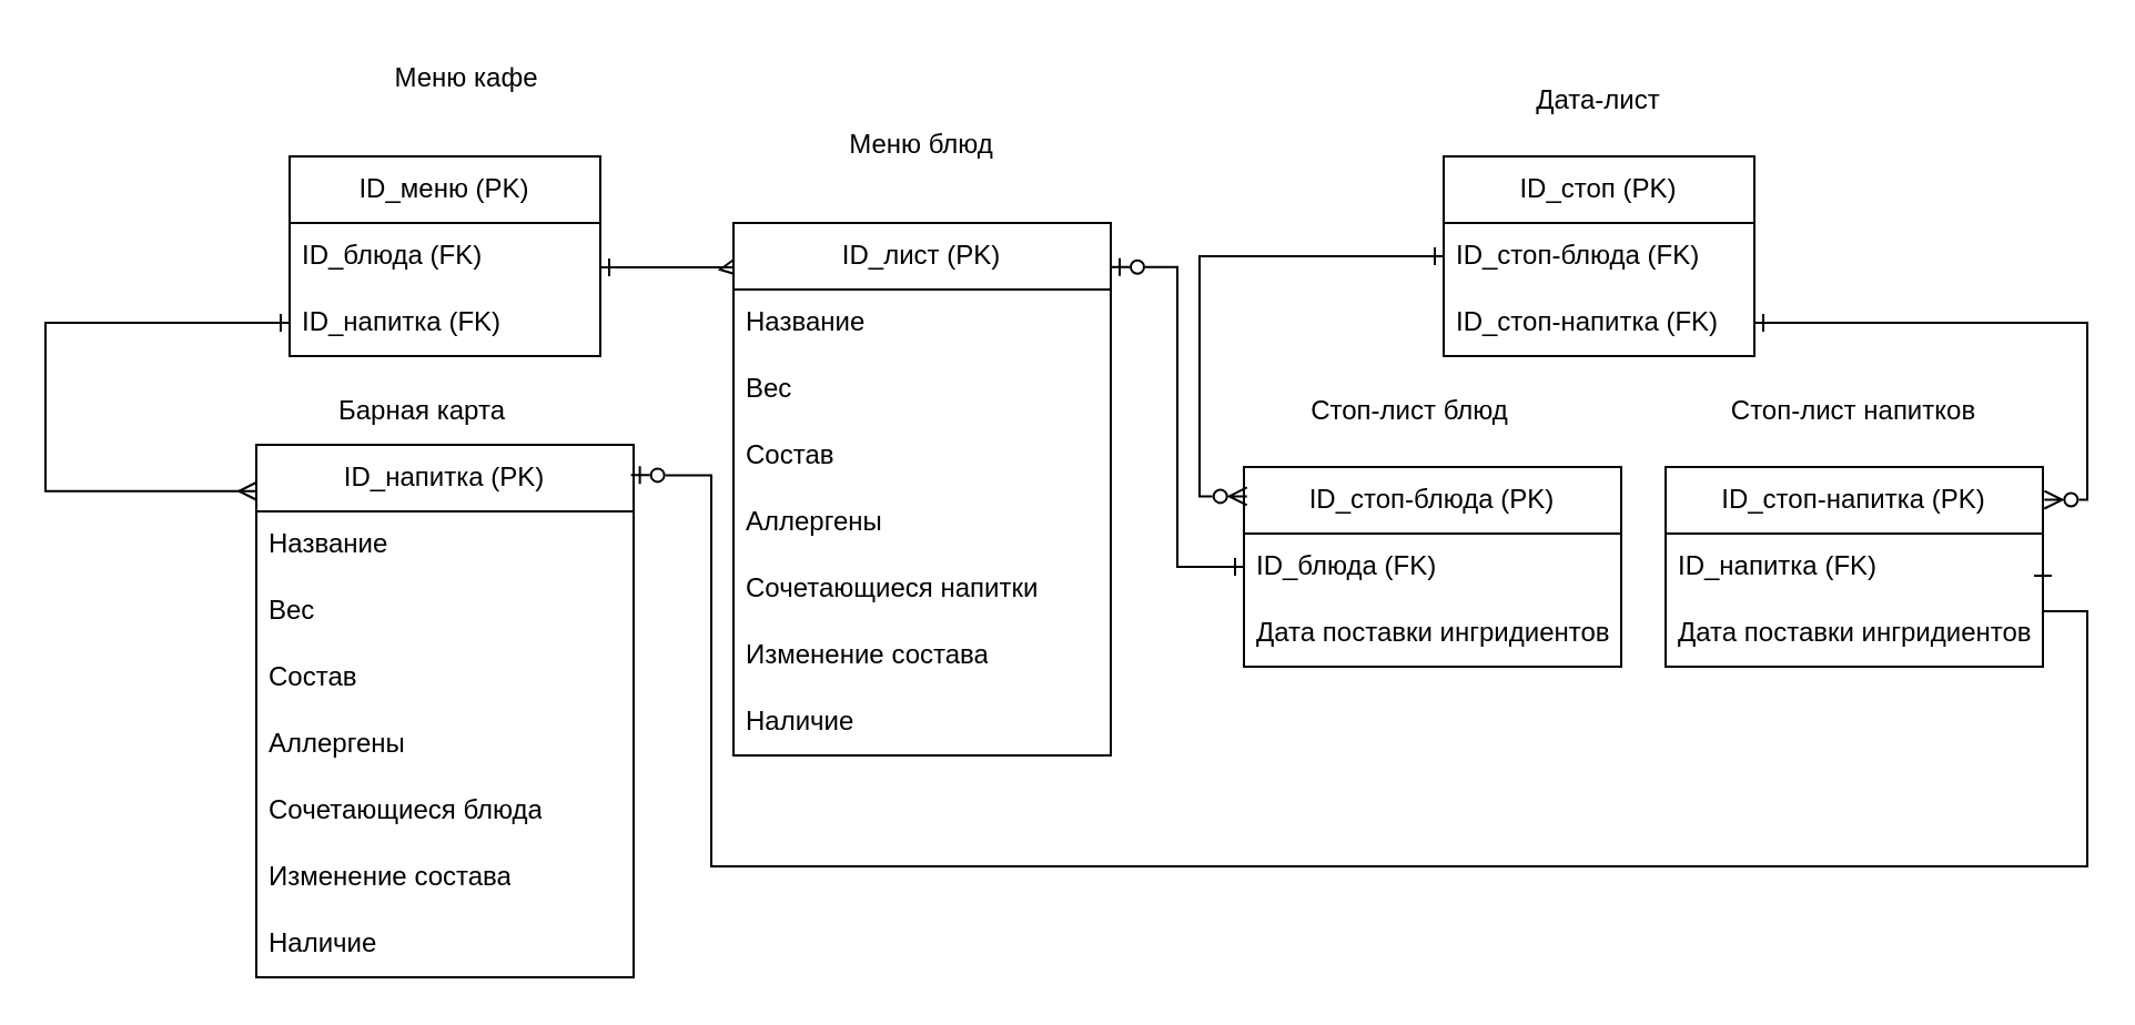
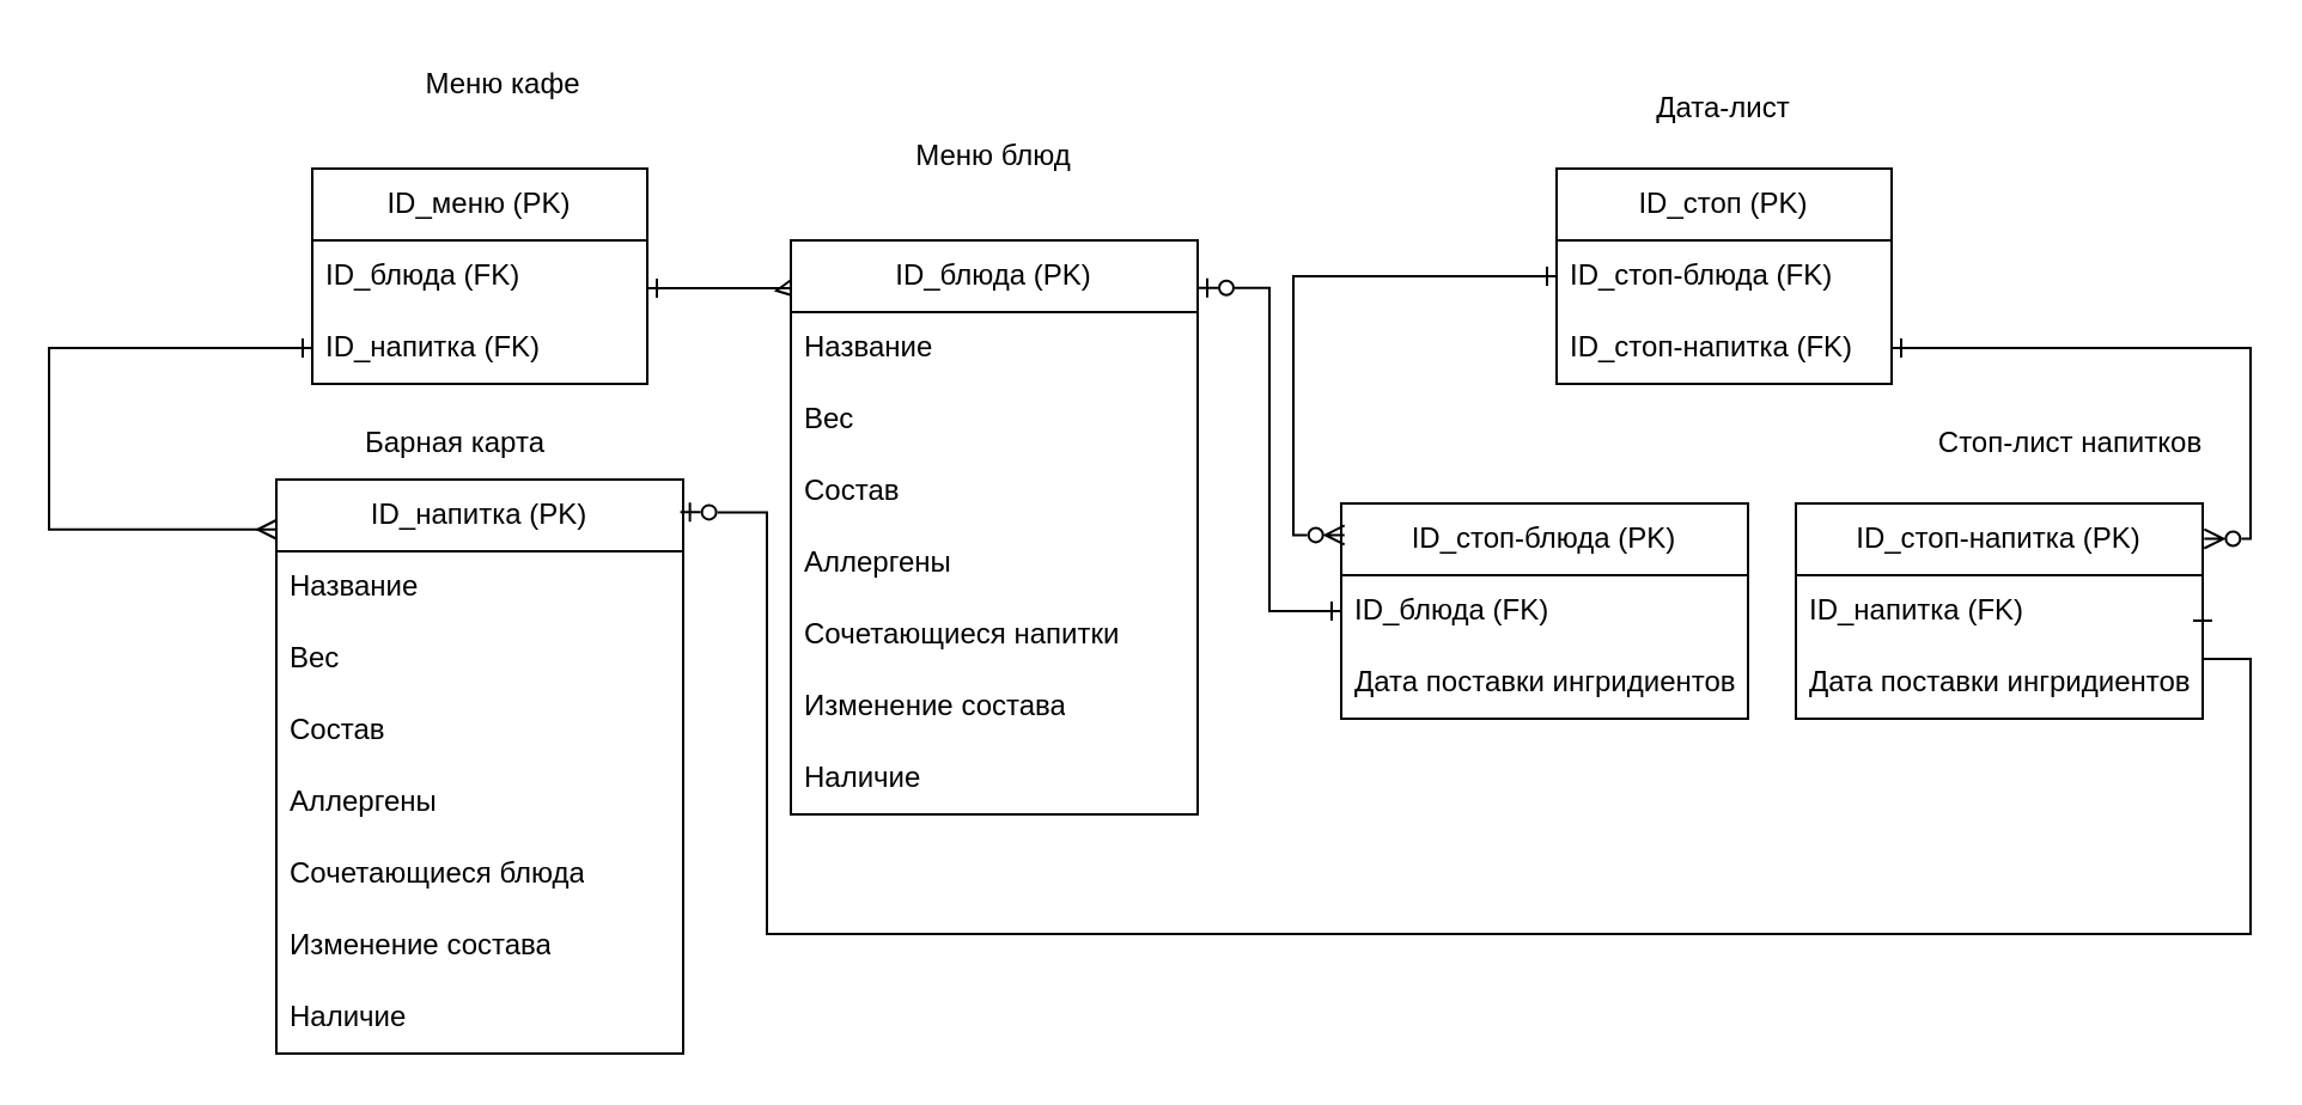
- <mxCell id="6" value="ID_лист (PK)" style="swimlane;fontStyle=0;childLayout=stackLayout;horizontal=1;startSize=30;horizontalStack=0;resizeParent=1;resizeParentMax=0;resizeLast=0;collapsible=1;marginBottom=0;whiteSpace=wrap;html=1;" vertex="1" parent="1"><mxGeometry x="330" y="100" width="170" height="240" as="geometry" /></mxCell>
+ <mxCell id="6" value="ID_блюда (PK)" style="swimlane;fontStyle=0;childLayout=stackLayout;horizontal=1;startSize=30;horizontalStack=0;resizeParent=1;resizeParentMax=0;resizeLast=0;collapsible=1;marginBottom=0;whiteSpace=wrap;html=1;" vertex="1" parent="1"><mxGeometry x="330" y="100" width="170" height="240" as="geometry" /></mxCell>
- <mxCell id="33" value="Стоп-лист блюд" style="text;html=1;strokeColor=none;fillColor=none;align=center;verticalAlign=middle;whiteSpace=wrap;rounded=0;" vertex="1" parent="1"><mxGeometry x="580" y="170" width="110" height="30" as="geometry" /></mxCell>
- <mxCell id="38" value="Стоп-лист напитков" style="text;html=1;strokeColor=none;fillColor=none;align=center;verticalAlign=middle;whiteSpace=wrap;rounded=0;" vertex="1" parent="1"><mxGeometry x="770" y="170" width="130" height="30" as="geometry" /></mxCell>
+ <mxCell id="38" value="Стоп-лист напитков" style="text;html=1;strokeColor=none;fillColor=none;align=center;verticalAlign=middle;whiteSpace=wrap;rounded=0;" vertex="1" parent="1"><mxGeometry x="800" y="170" width="130" height="30" as="geometry" /></mxCell>
